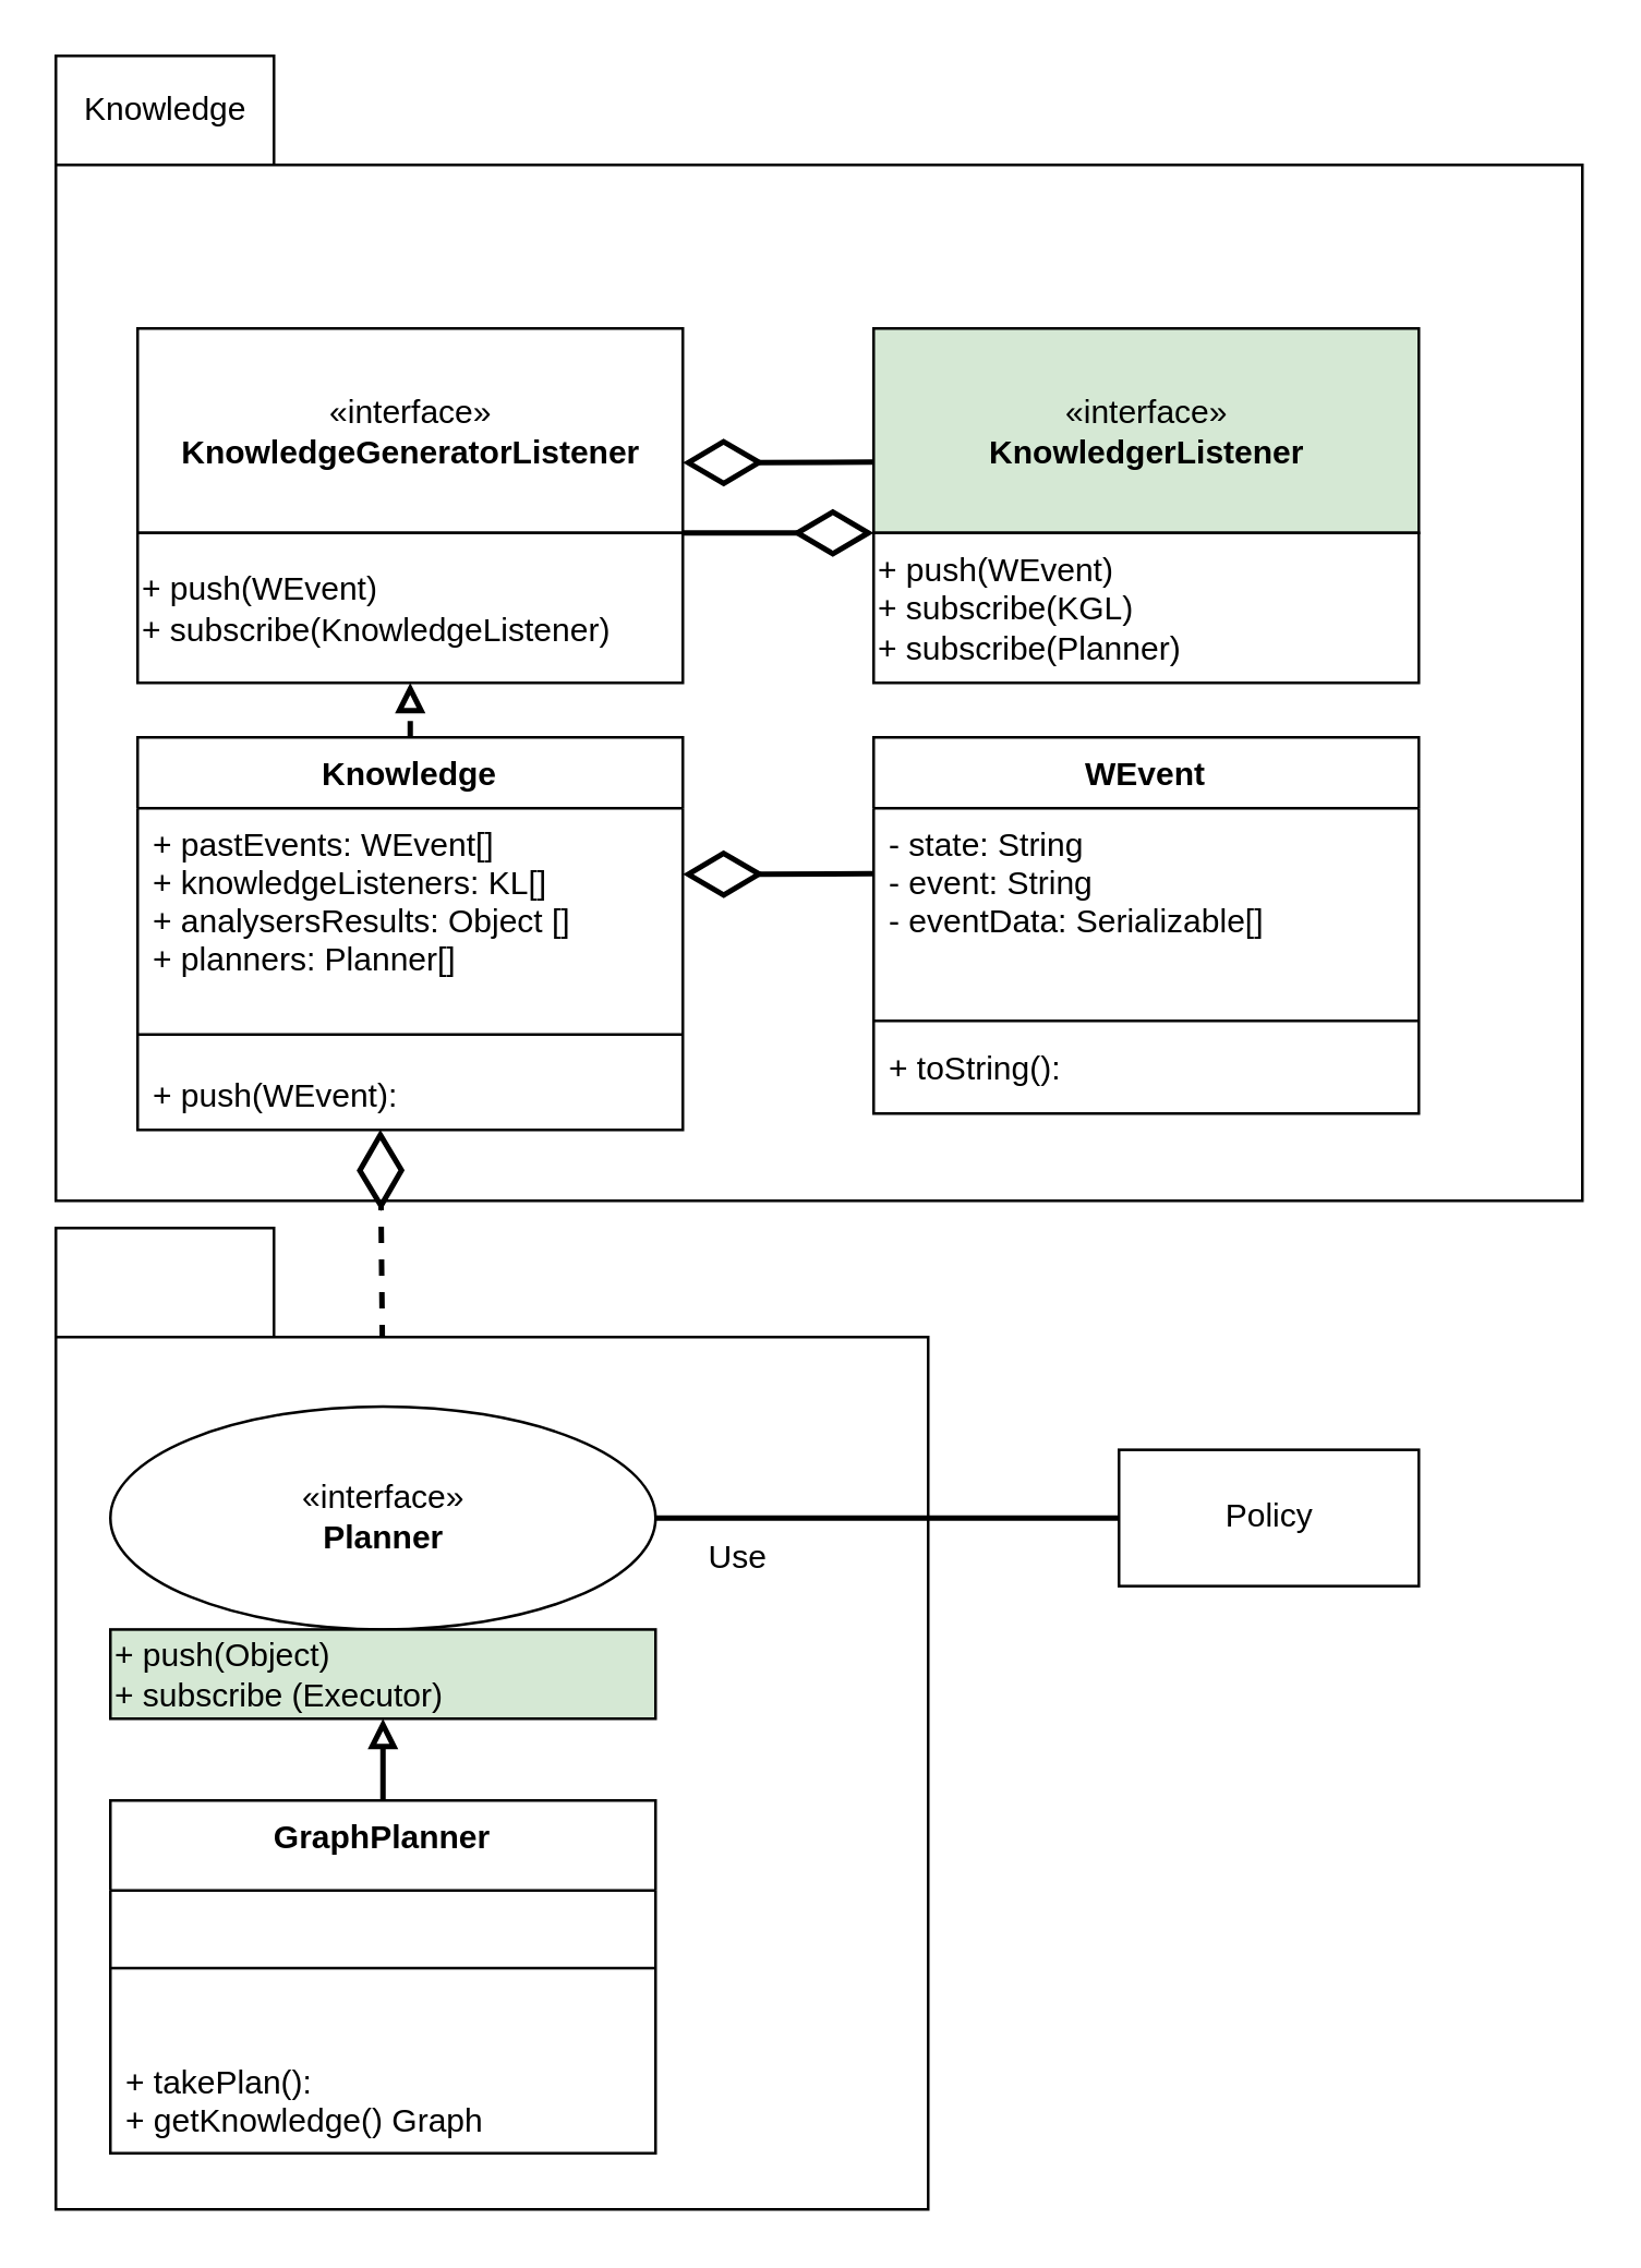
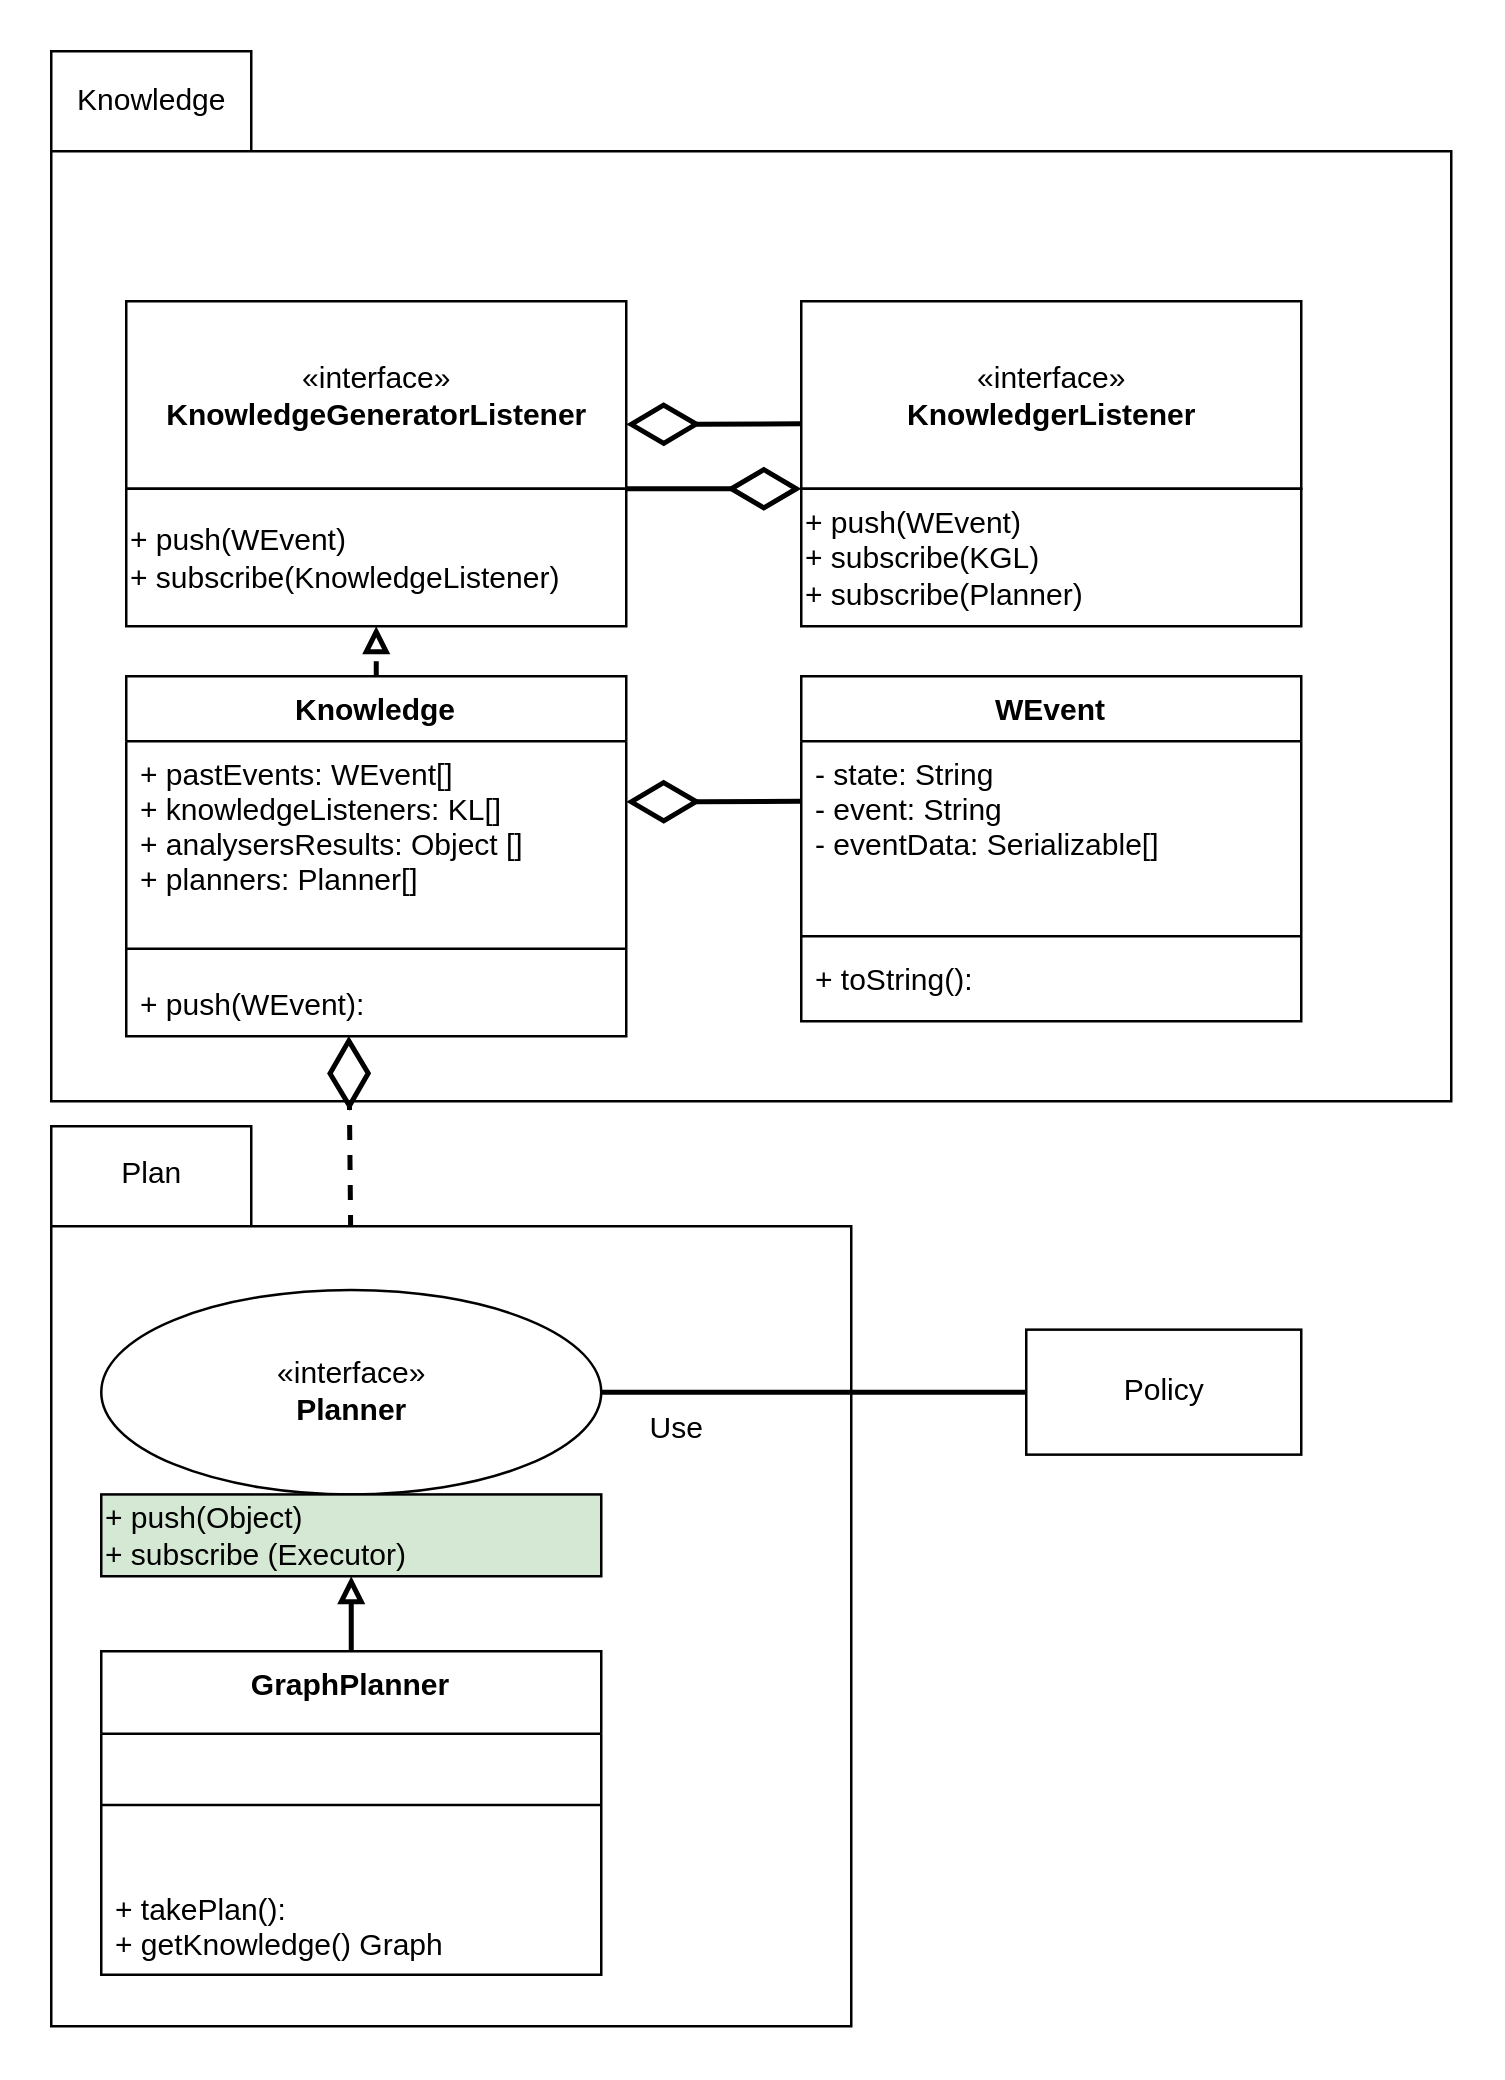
- <mxCell id="18" value="«interface»&lt;br&gt;&lt;span style=&quot;font-weight: 700&quot;&gt;KnowledgerListener&lt;/span&gt;" style="html=1;fillColor=#d5e8d4;" parent="17" vertex="1"><mxGeometry width="200" height="75" as="geometry" /></mxCell>
+ <mxCell id="18" value="«interface»&lt;br&gt;&lt;span style=&quot;font-weight: 700&quot;&gt;KnowledgerListener&lt;/span&gt;" style="html=1;" parent="17" vertex="1"><mxGeometry width="200" height="75" as="geometry" /></mxCell>
+ <mxCell id="27" value="Plan" style="text;html=1;align=center;verticalAlign=middle;resizable=0;points=[];autosize=1;strokeColor=none;" parent="1" vertex="1"><mxGeometry x="40" y="458.571" width="40" height="20" as="geometry" /></mxCell>
